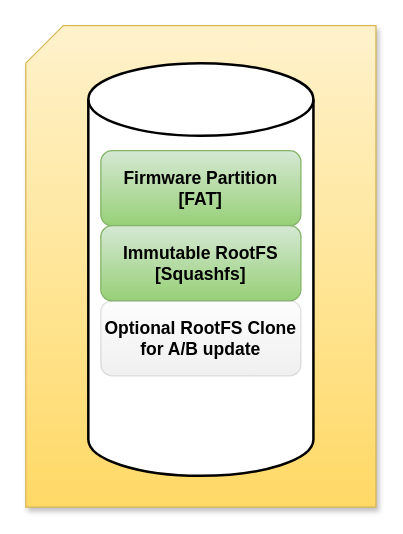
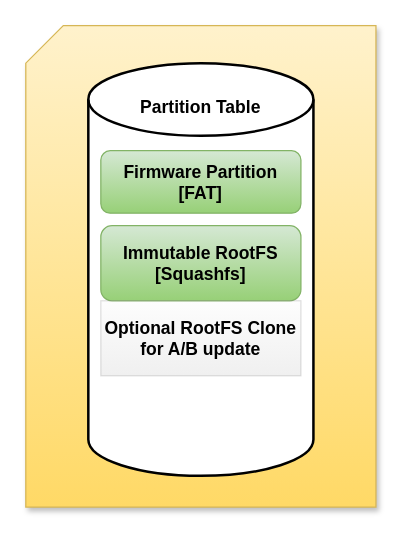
+ <mxCell id="7" value="&lt;span style=&quot;font-size: 14px;&quot;&gt;&lt;b&gt;Partition Table&lt;/b&gt;&lt;/span&gt;" style="text;html=1;strokeColor=none;fillColor=none;align=center;verticalAlign=middle;whiteSpace=wrap;rounded=0;" vertex="1" parent="1"><mxGeometry x="105" y="70" width="110" height="30" as="geometry" /></mxCell>
- <mxCell id="4" value="&lt;font style=&quot;font-size: 14px;&quot;&gt;&lt;b&gt;Firmware Partition [FAT]&lt;/b&gt;&lt;/font&gt;" style="rounded=1;whiteSpace=wrap;html=1;fillColor=#d5e8d4;strokeColor=#82b366;gradientColor=#97d077;" vertex="1" parent="1"><mxGeometry x="80" y="120" width="160" height="60" as="geometry" /></mxCell>
+ <mxCell id="4" value="&lt;font style=&quot;font-size: 14px;&quot;&gt;&lt;b&gt;Firmware Partition [FAT]&lt;/b&gt;&lt;/font&gt;" style="rounded=1;whiteSpace=wrap;html=1;fillColor=#d5e8d4;strokeColor=#82b366;gradientColor=#97d077;" vertex="1" parent="1"><mxGeometry x="80" y="120" width="160" height="50" as="geometry" /></mxCell>
- <mxCell id="6" value="&lt;font style=&quot;font-size: 14px;&quot;&gt;&lt;b&gt;Optional RootFS Clone for A/B update&lt;/b&gt;&lt;/font&gt;" style="rounded=1;whiteSpace=wrap;html=1;fillColor=#f5f5f5;opacity=20;gradientColor=#b3b3b3;strokeColor=#666666;" vertex="1" parent="1"><mxGeometry x="80" y="240" width="160" height="60" as="geometry" /></mxCell>
+ <mxCell id="6" value="&lt;font style=&quot;font-size: 14px;&quot;&gt;&lt;b&gt;Optional RootFS Clone for A/B update&lt;/b&gt;&lt;/font&gt;" style="whiteSpace=wrap;html=1;fillColor=#f5f5f5;opacity=20;gradientColor=#b3b3b3;strokeColor=#666666;rounded=0;" vertex="1" parent="1"><mxGeometry x="80" y="240" width="160" height="60" as="geometry" /></mxCell>
